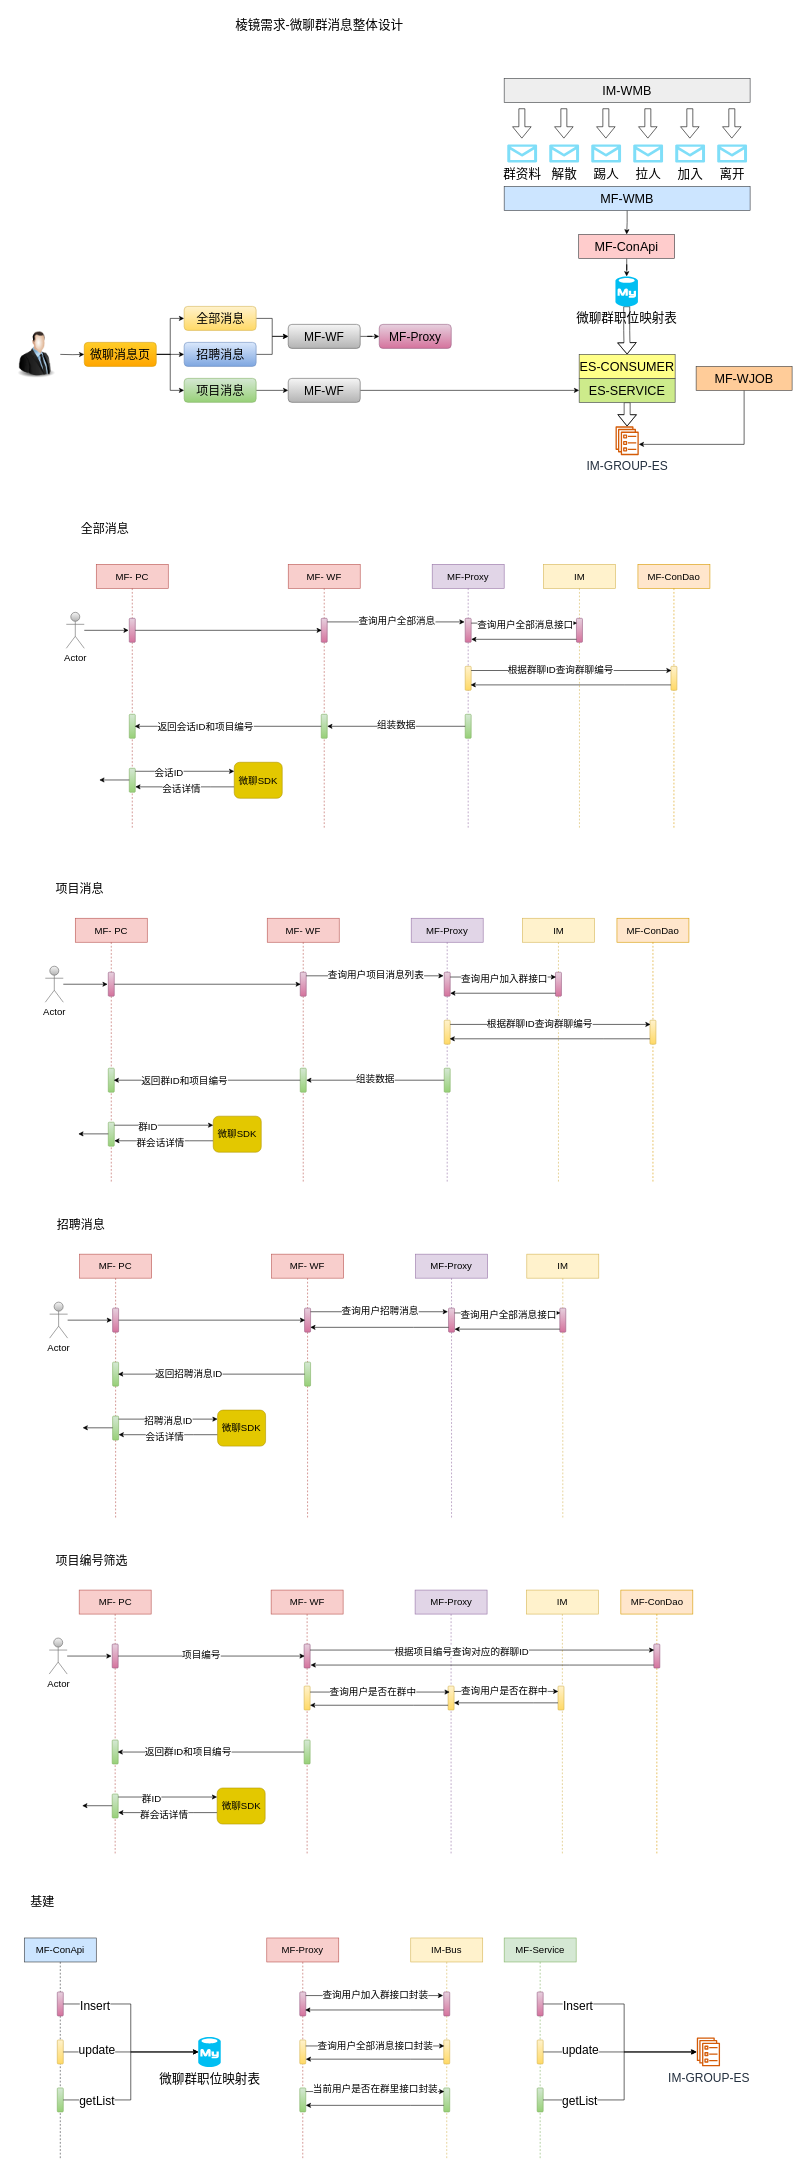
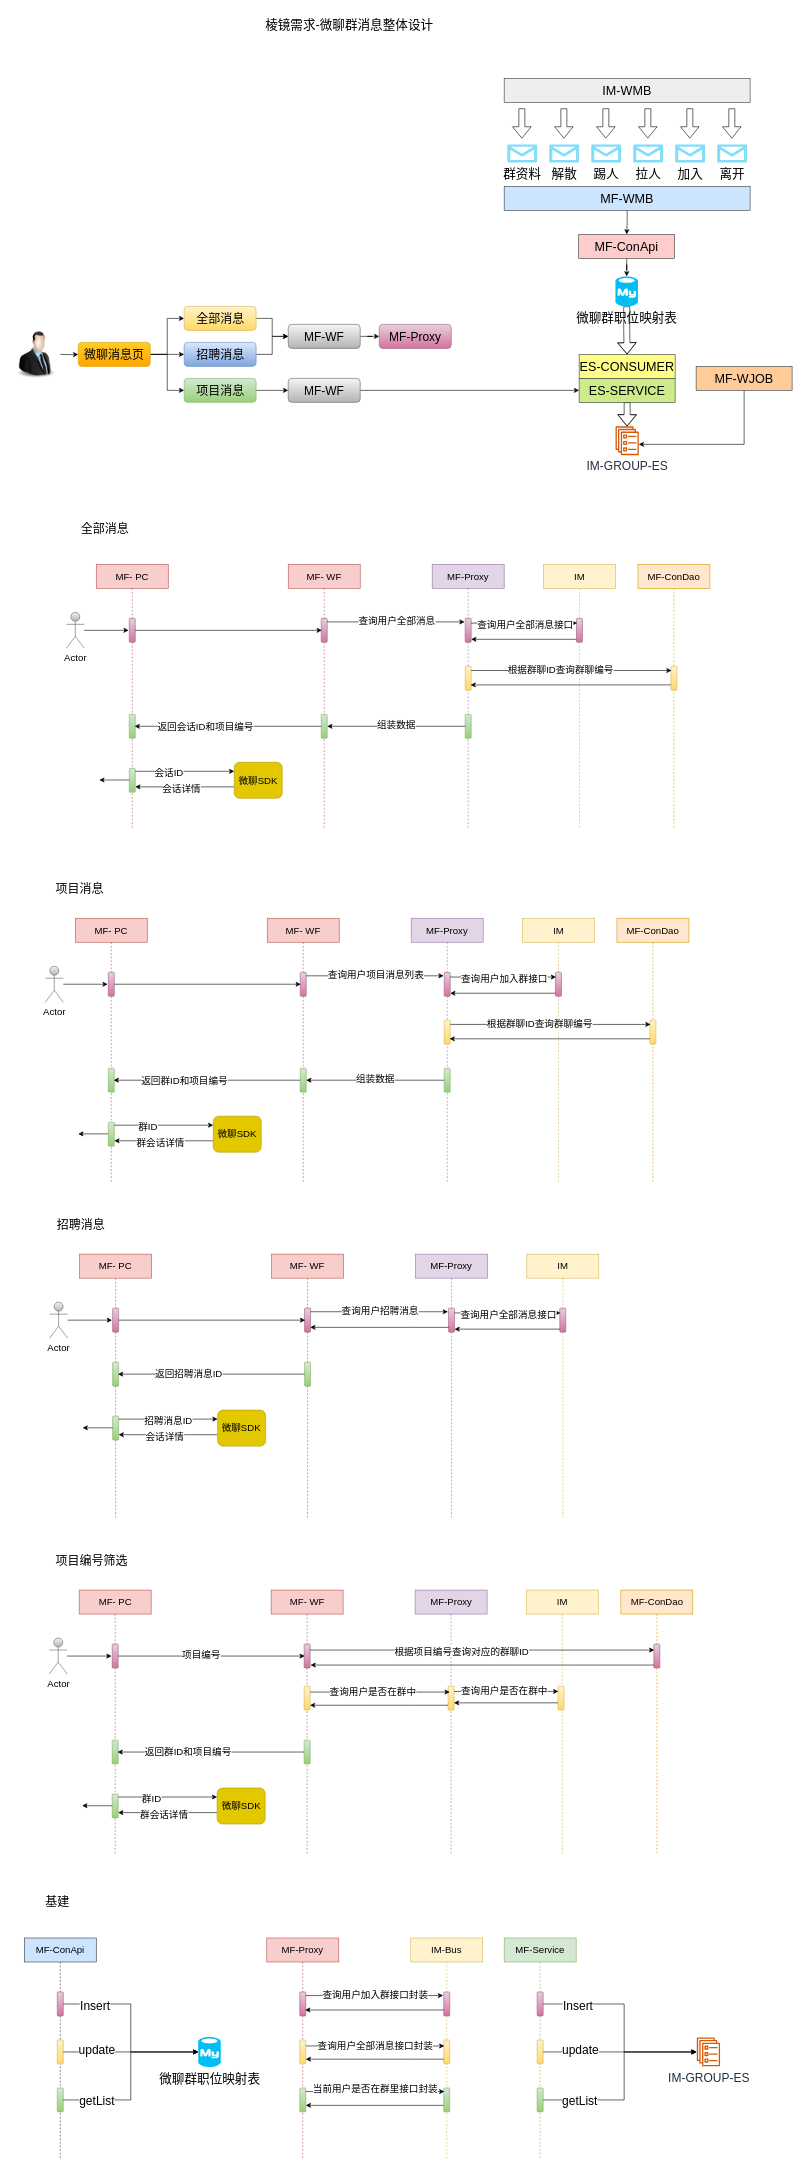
- <mxCell id="2" value="棱镜需求-微聊群消息整体设计" style="text;html=1;strokeColor=none;fillColor=none;align=center;verticalAlign=middle;whiteSpace=wrap;rounded=0;fontSize=21;" vertex="1" parent="1"><mxGeometry x="362.25" y="20" width="340" height="40" as="geometry" /></mxCell>
+ <mxCell id="2" value="棱镜需求-微聊群消息整体设计" style="text;html=1;strokeColor=none;fillColor=none;align=center;verticalAlign=middle;whiteSpace=wrap;rounded=0;fontSize=21;" vertex="1" parent="1"><mxGeometry x="412.25" y="20" width="340" height="40" as="geometry" /></mxCell>
- <mxCell id="34" value="微聊消息页" style="rounded=1;whiteSpace=wrap;html=1;shadow=0;glass=0;fontSize=20;fillColor=#ffcd28;gradientColor=#ffa500;strokeColor=#d79b00;" vertex="1" parent="1"><mxGeometry x="140" y="570" width="120" height="40" as="geometry" /></mxCell>
+ <mxCell id="34" value="微聊消息页" style="rounded=1;whiteSpace=wrap;html=1;shadow=0;glass=0;fontSize=20;fillColor=#ffcd28;gradientColor=#ffa500;strokeColor=#d79b00;" vertex="1" parent="1"><mxGeometry x="130" y="570" width="120" height="40" as="geometry" /></mxCell>
- <mxCell id="50" value="基建" style="text;html=1;align=center;verticalAlign=middle;resizable=0;points=[];autosize=1;strokeColor=none;fillColor=none;fontSize=20;" vertex="1" parent="1"><mxGeometry x="40" y="3150" width="60" height="40" as="geometry" /></mxCell>
+ <mxCell id="50" value="基建" style="text;html=1;align=center;verticalAlign=middle;resizable=0;points=[];autosize=1;strokeColor=none;fillColor=none;fontSize=20;" vertex="1" parent="1"><mxGeometry x="65" y="3150" width="60" height="40" as="geometry" /></mxCell>
